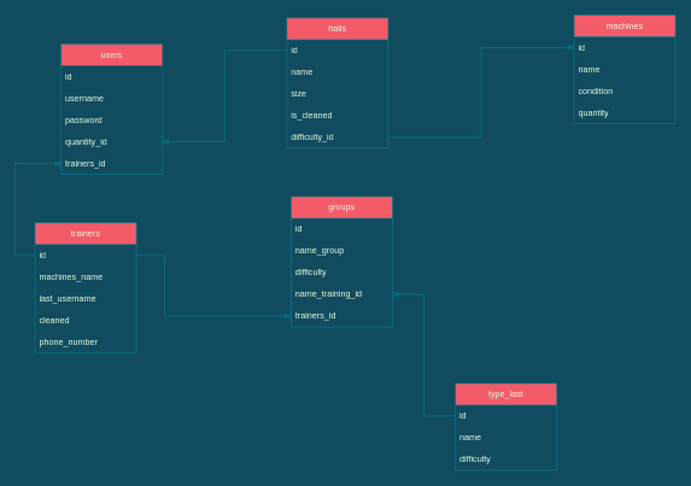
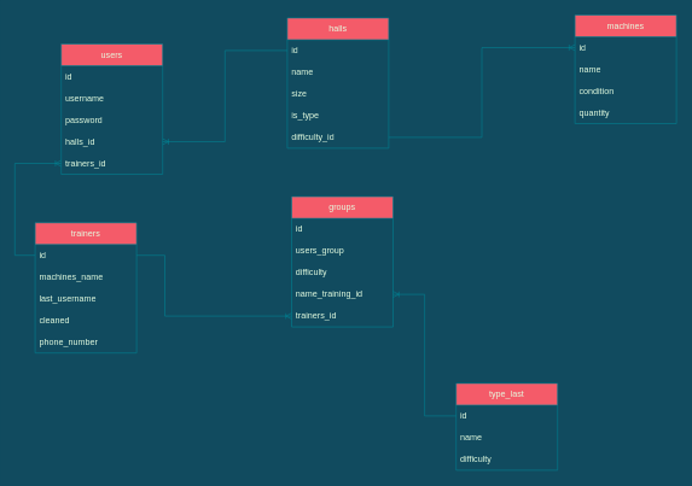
- <mxCell id="28" value="is_cleaned" style="text;strokeColor=none;fillColor=none;align=left;verticalAlign=middle;spacingLeft=4;spacingRight=4;overflow=hidden;points=[[0,0.5],[1,0.5]];portConstraint=eastwest;rotatable=0;whiteSpace=wrap;html=1;fontColor=#E4FDE1;" parent="24" vertex="1"><mxGeometry y="120" width="140" height="30" as="geometry" /></mxCell>
+ <mxCell id="28" value="is_type" style="text;strokeColor=none;fillColor=none;align=left;verticalAlign=middle;spacingLeft=4;spacingRight=4;overflow=hidden;points=[[0,0.5],[1,0.5]];portConstraint=eastwest;rotatable=0;whiteSpace=wrap;html=1;fontColor=#E4FDE1;" parent="24" vertex="1"><mxGeometry y="120" width="140" height="30" as="geometry" /></mxCell>
- <mxCell id="12" value="quantity_id" style="text;strokeColor=none;fillColor=none;align=left;verticalAlign=middle;spacingLeft=4;spacingRight=4;overflow=hidden;points=[[0,0.5],[1,0.5]];portConstraint=eastwest;rotatable=0;whiteSpace=wrap;html=1;fontColor=#E4FDE1;" vertex="1" parent="8"><mxGeometry y="120" width="140" height="30" as="geometry" /></mxCell>
+ <mxCell id="12" value="halls_id" style="text;strokeColor=none;fillColor=none;align=left;verticalAlign=middle;spacingLeft=4;spacingRight=4;overflow=hidden;points=[[0,0.5],[1,0.5]];portConstraint=eastwest;rotatable=0;whiteSpace=wrap;html=1;fontColor=#E4FDE1;" vertex="1" parent="8"><mxGeometry y="120" width="140" height="30" as="geometry" /></mxCell>
- <mxCell id="16" value="name_group" style="text;strokeColor=none;fillColor=none;align=left;verticalAlign=middle;spacingLeft=4;spacingRight=4;overflow=hidden;points=[[0,0.5],[1,0.5]];portConstraint=eastwest;rotatable=0;whiteSpace=wrap;html=1;fontColor=#E4FDE1;" parent="14" vertex="1"><mxGeometry y="60" width="140" height="30" as="geometry" /></mxCell>
+ <mxCell id="16" value="users_group" style="text;strokeColor=none;fillColor=none;align=left;verticalAlign=middle;spacingLeft=4;spacingRight=4;overflow=hidden;points=[[0,0.5],[1,0.5]];portConstraint=eastwest;rotatable=0;whiteSpace=wrap;html=1;fontColor=#E4FDE1;" parent="14" vertex="1"><mxGeometry y="60" width="140" height="30" as="geometry" /></mxCell>
